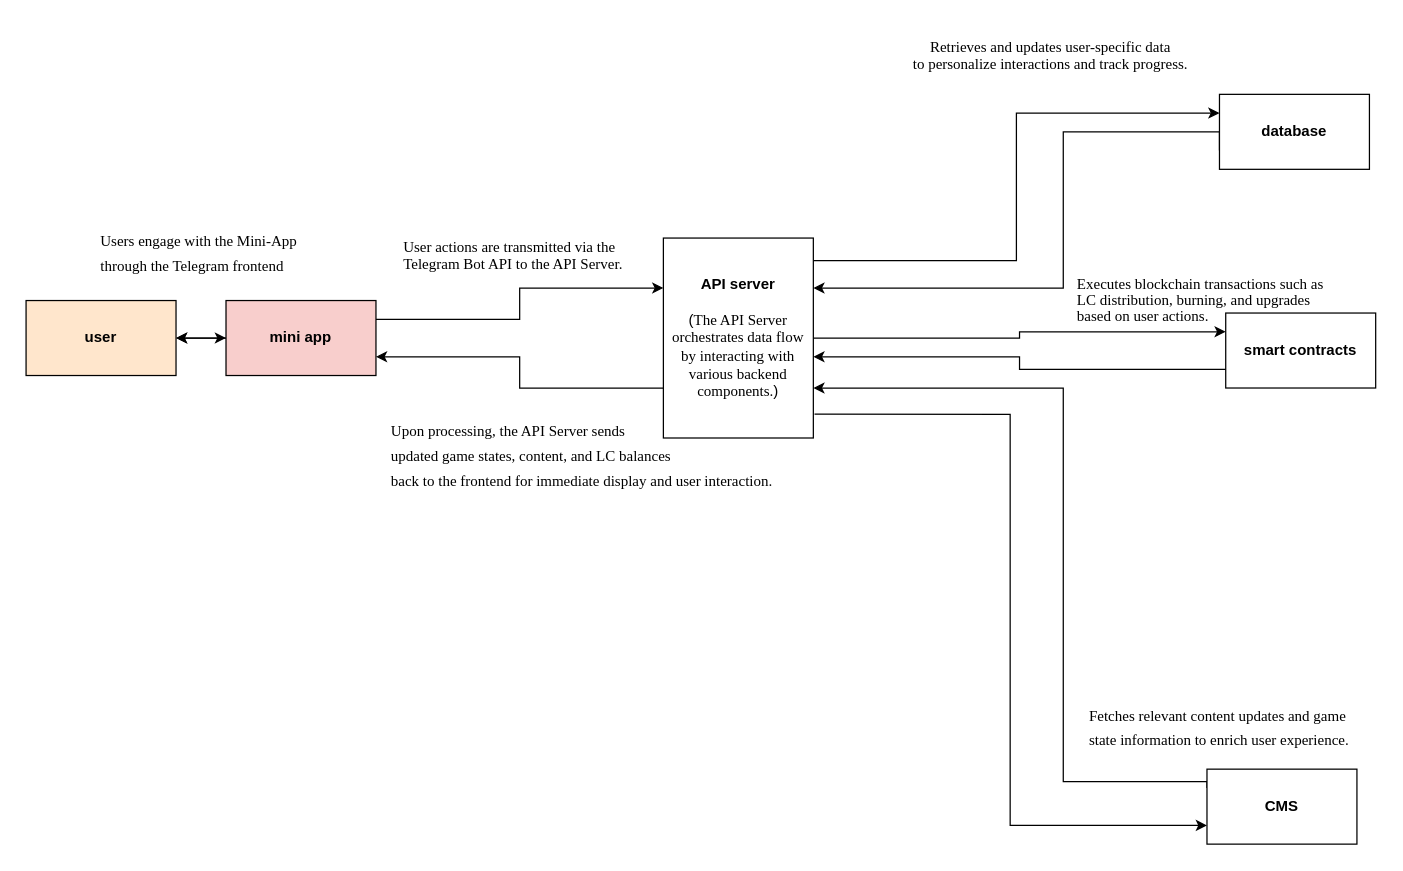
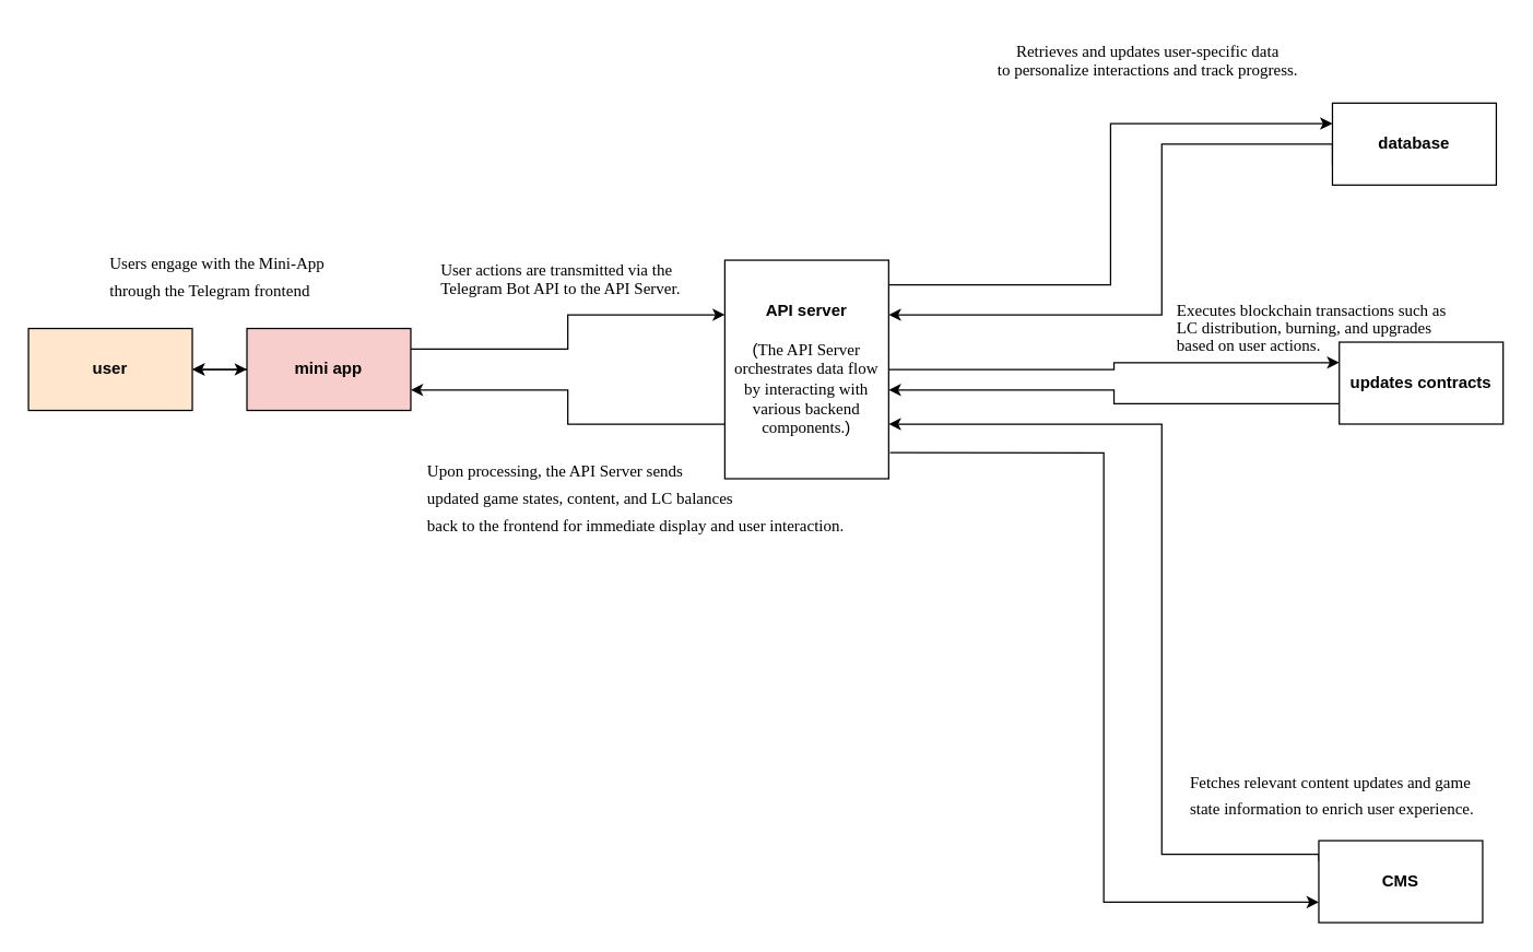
- <mxCell id="13" value="&lt;b&gt;smart contracts&lt;/b&gt;" style="rounded=0;whiteSpace=wrap;html=1;" parent="1" vertex="1"><mxGeometry x="980" y="250" width="120" height="60" as="geometry" /></mxCell>
+ <mxCell id="13" value="&lt;b&gt;updates contracts&lt;/b&gt;" style="rounded=0;whiteSpace=wrap;html=1;" parent="1" vertex="1"><mxGeometry x="980" y="250" width="120" height="60" as="geometry" /></mxCell>
